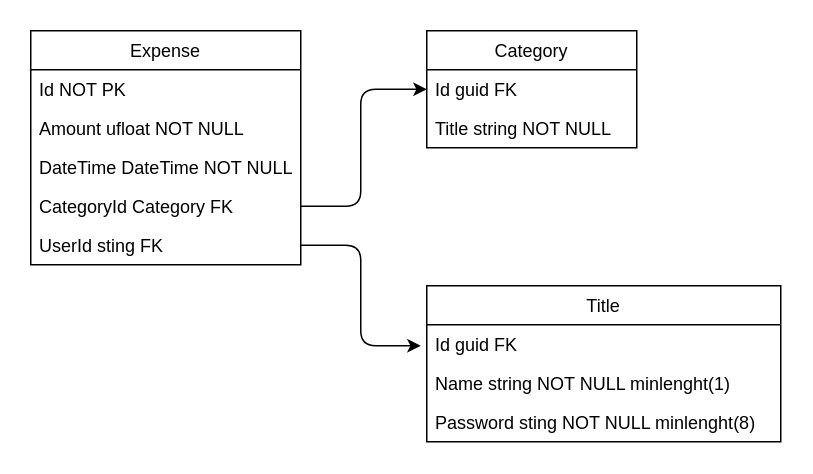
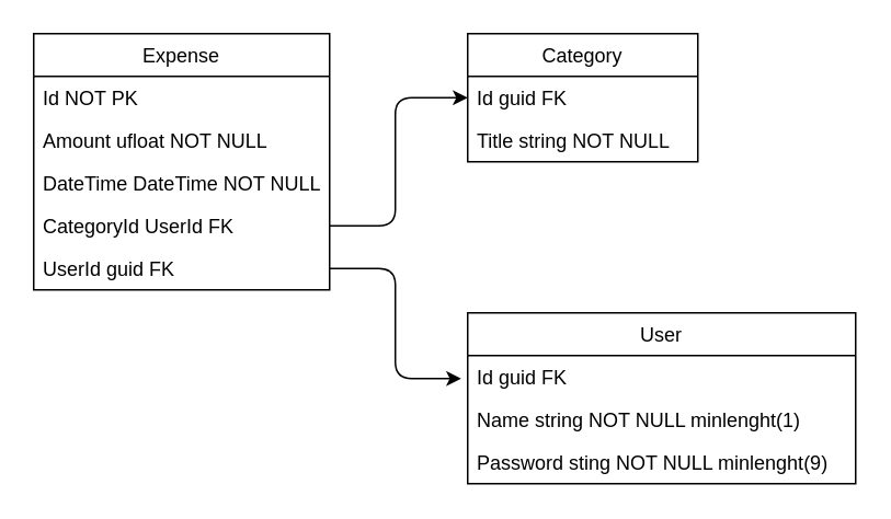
- <mxCell id="6" value="CategoryId Category FK" style="text;strokeColor=none;fillColor=none;align=left;verticalAlign=top;spacingLeft=4;spacingRight=4;overflow=hidden;rotatable=0;points=[[0,0.5],[1,0.5]];portConstraint=eastwest;" vertex="1" parent="2"><mxGeometry y="104" width="180" height="26" as="geometry" /></mxCell>
+ <mxCell id="6" value="CategoryId UserId FK" style="text;strokeColor=none;fillColor=none;align=left;verticalAlign=top;spacingLeft=4;spacingRight=4;overflow=hidden;rotatable=0;points=[[0,0.5],[1,0.5]];portConstraint=eastwest;" vertex="1" parent="2"><mxGeometry y="104" width="180" height="26" as="geometry" /></mxCell>
- <mxCell id="7" value="UserId sting FK" style="text;strokeColor=none;fillColor=none;align=left;verticalAlign=top;spacingLeft=4;spacingRight=4;overflow=hidden;rotatable=0;points=[[0,0.5],[1,0.5]];portConstraint=eastwest;" vertex="1" parent="2"><mxGeometry y="130" width="180" height="26" as="geometry" /></mxCell>
+ <mxCell id="7" value="UserId guid FK" style="text;strokeColor=none;fillColor=none;align=left;verticalAlign=top;spacingLeft=4;spacingRight=4;overflow=hidden;rotatable=0;points=[[0,0.5],[1,0.5]];portConstraint=eastwest;" vertex="1" parent="2"><mxGeometry y="130" width="180" height="26" as="geometry" /></mxCell>
- <mxCell id="12" value="Title" style="swimlane;fontStyle=0;childLayout=stackLayout;horizontal=1;startSize=26;horizontalStack=0;resizeParent=1;resizeParentMax=0;resizeLast=0;collapsible=1;marginBottom=0;" vertex="1" parent="1"><mxGeometry x="284" y="190" width="236" height="104" as="geometry" /></mxCell>
+ <mxCell id="12" value="User" style="swimlane;fontStyle=0;childLayout=stackLayout;horizontal=1;startSize=26;horizontalStack=0;resizeParent=1;resizeParentMax=0;resizeLast=0;collapsible=1;marginBottom=0;" vertex="1" parent="1"><mxGeometry x="284" y="190" width="236" height="104" as="geometry" /></mxCell>
- <mxCell id="15" value="Password sting NOT NULL minlenght(8)" style="text;strokeColor=none;fillColor=none;align=left;verticalAlign=top;spacingLeft=4;spacingRight=4;overflow=hidden;rotatable=0;points=[[0,0.5],[1,0.5]];portConstraint=eastwest;" vertex="1" parent="12"><mxGeometry y="78" width="236" height="26" as="geometry" /></mxCell>
+ <mxCell id="15" value="Password sting NOT NULL minlenght(9)" style="text;strokeColor=none;fillColor=none;align=left;verticalAlign=top;spacingLeft=4;spacingRight=4;overflow=hidden;rotatable=0;points=[[0,0.5],[1,0.5]];portConstraint=eastwest;" vertex="1" parent="12"><mxGeometry y="78" width="236" height="26" as="geometry" /></mxCell>
